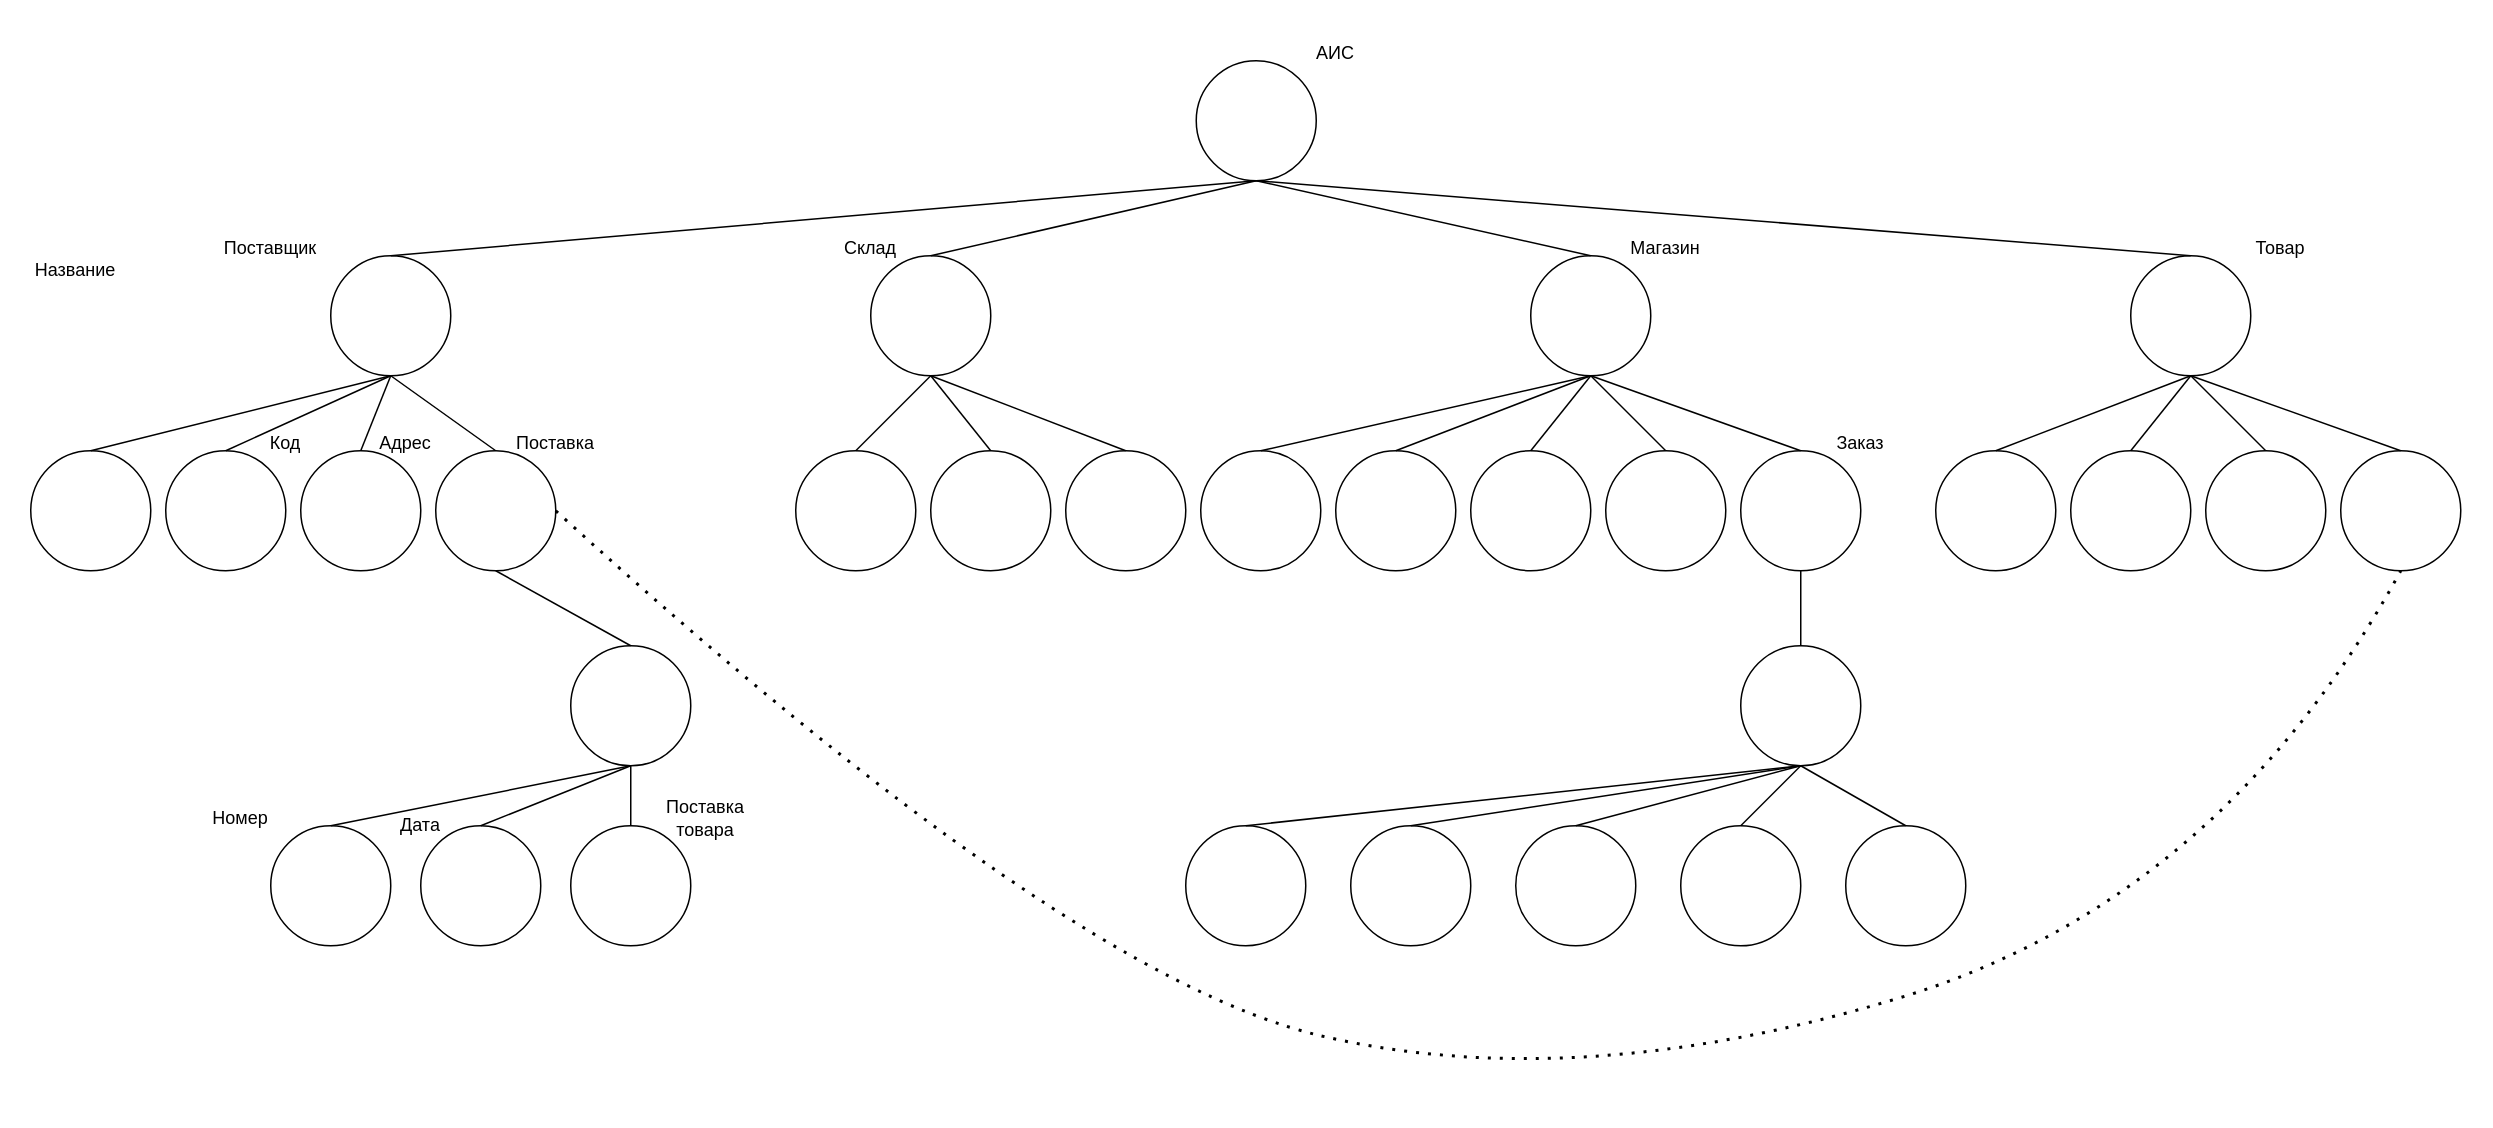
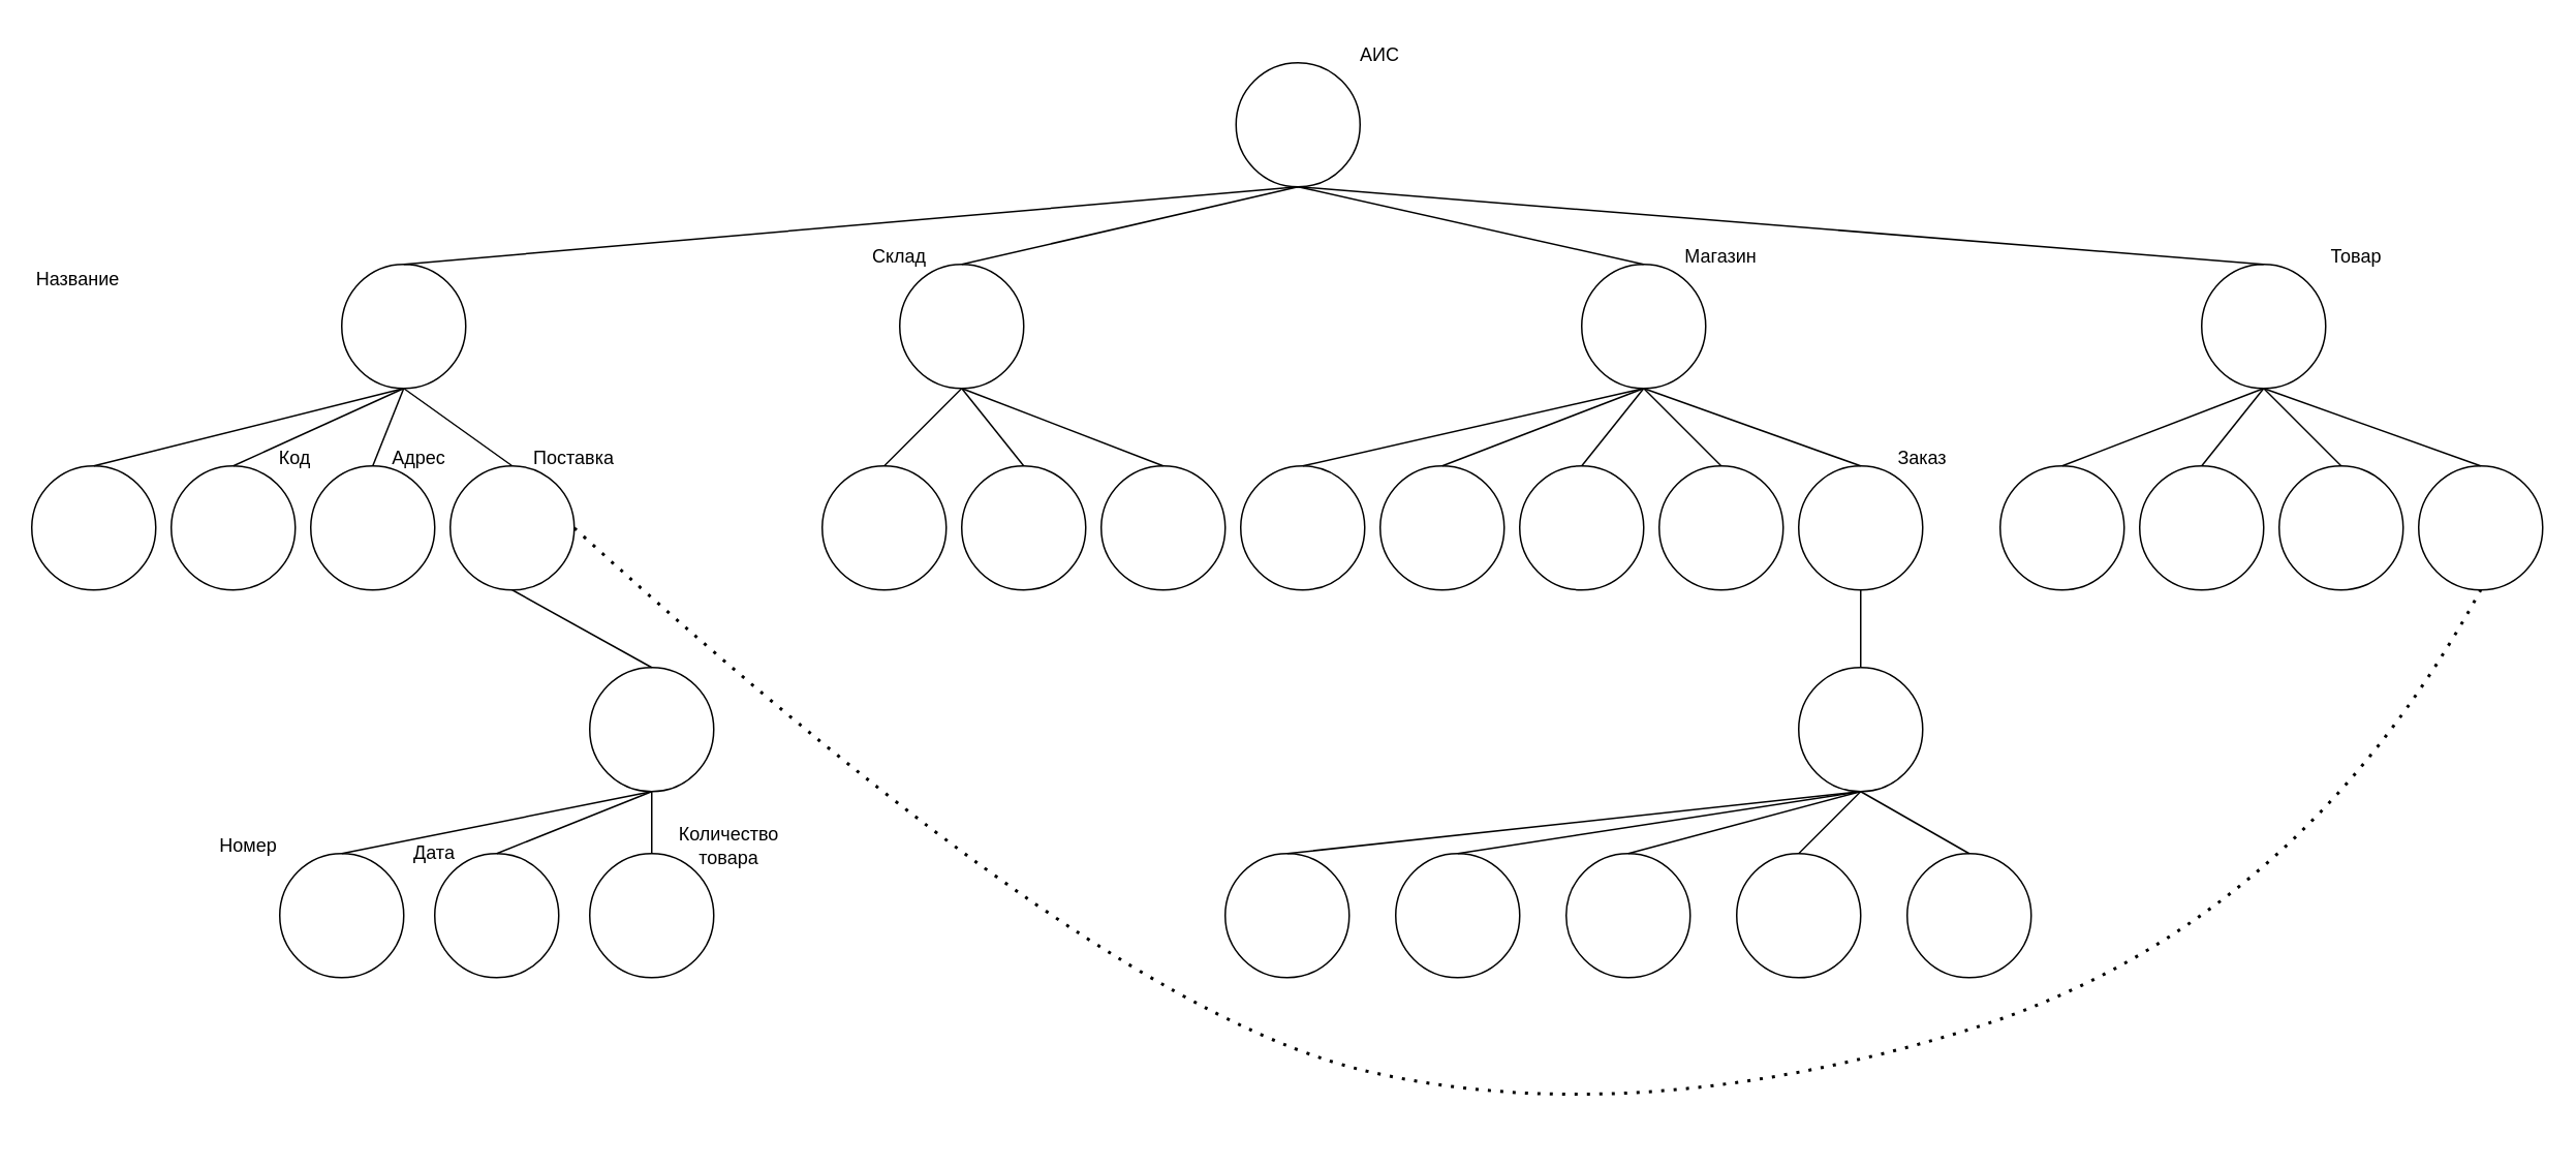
- <mxCell id="11" value="Поставщик" style="text;html=1;strokeColor=none;fillColor=none;align=center;verticalAlign=middle;whiteSpace=wrap;rounded=0;shadow=0;" vertex="1" parent="1"><mxGeometry x="150" y="150" width="60" height="30" as="geometry" /></mxCell>
- <mxCell id="38" value="Поставка товара" style="text;html=1;strokeColor=none;fillColor=none;align=center;verticalAlign=middle;whiteSpace=wrap;rounded=0;shadow=0;" vertex="1" parent="1"><mxGeometry x="440" y="525" width="60" height="40" as="geometry" /></mxCell>
+ <mxCell id="38" value="Количество товара" style="text;html=1;strokeColor=none;fillColor=none;align=center;verticalAlign=middle;whiteSpace=wrap;rounded=0;shadow=0;" vertex="1" parent="1"><mxGeometry x="440" y="525" width="60" height="40" as="geometry" /></mxCell>
